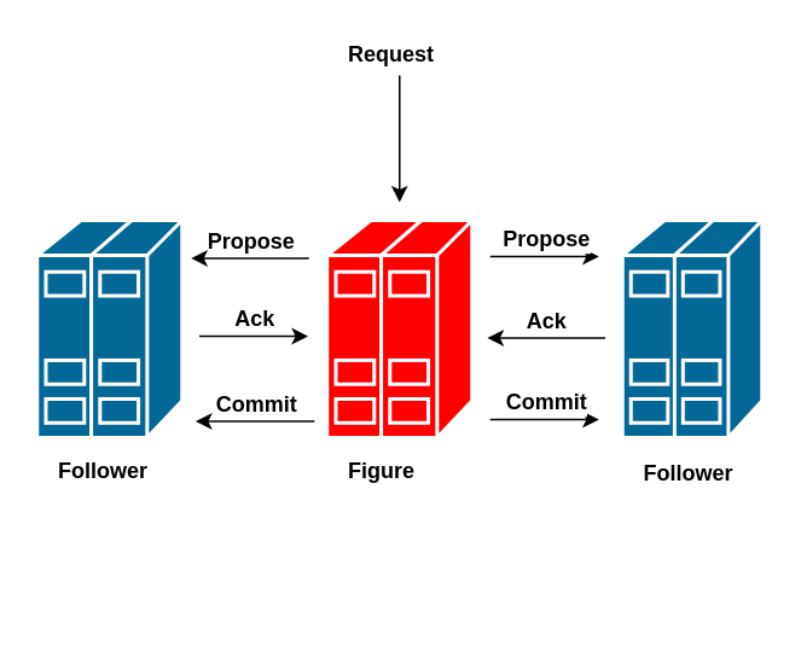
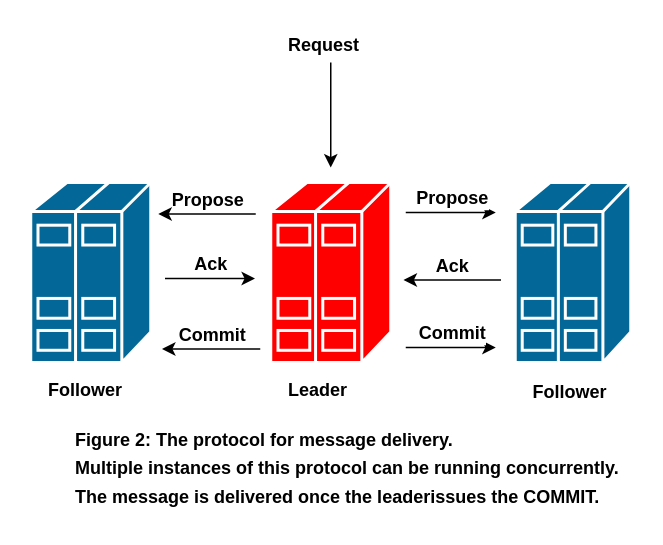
- <mxCell id="19" value="Figure" style="text;html=1;resizable=0;points=[];autosize=1;align=left;verticalAlign=top;spacingTop=-4;fontStyle=1" vertex="1" parent="1"><mxGeometry x="190" y="250" width="50" height="20" as="geometry" /></mxCell>
+ <mxCell id="19" value="Leader" style="text;html=1;resizable=0;points=[];autosize=1;align=left;verticalAlign=top;spacingTop=-4;fontStyle=1" vertex="1" parent="1"><mxGeometry x="190" y="250" width="50" height="20" as="geometry" /></mxCell>
+ <mxCell id="22" value="&lt;div title=&quot;Page 4&quot; style=&quot;line-height: 0%&quot;&gt;&lt;p&gt;&lt;span&gt;Figure 2: The protocol for message delivery.&amp;nbsp;&lt;/span&gt;&lt;/p&gt;&lt;p&gt;&lt;span style=&quot;line-height: 120%&quot;&gt;Multiple instances of this protocol can be running concurrently.&amp;nbsp;&lt;/span&gt;&lt;/p&gt;&lt;p&gt;&lt;span&gt;The message is delivered once the leaderissues the COMMIT.&amp;nbsp;&lt;/span&gt;&lt;br&gt;&lt;/p&gt;&lt;/div&gt;" style="text;html=1;resizable=0;points=[];autosize=1;align=left;verticalAlign=top;spacingTop=-15;spacing=0;fontStyle=1" vertex="1" parent="1"><mxGeometry x="50" y="291" width="350" height="50" as="geometry" /></mxCell>
